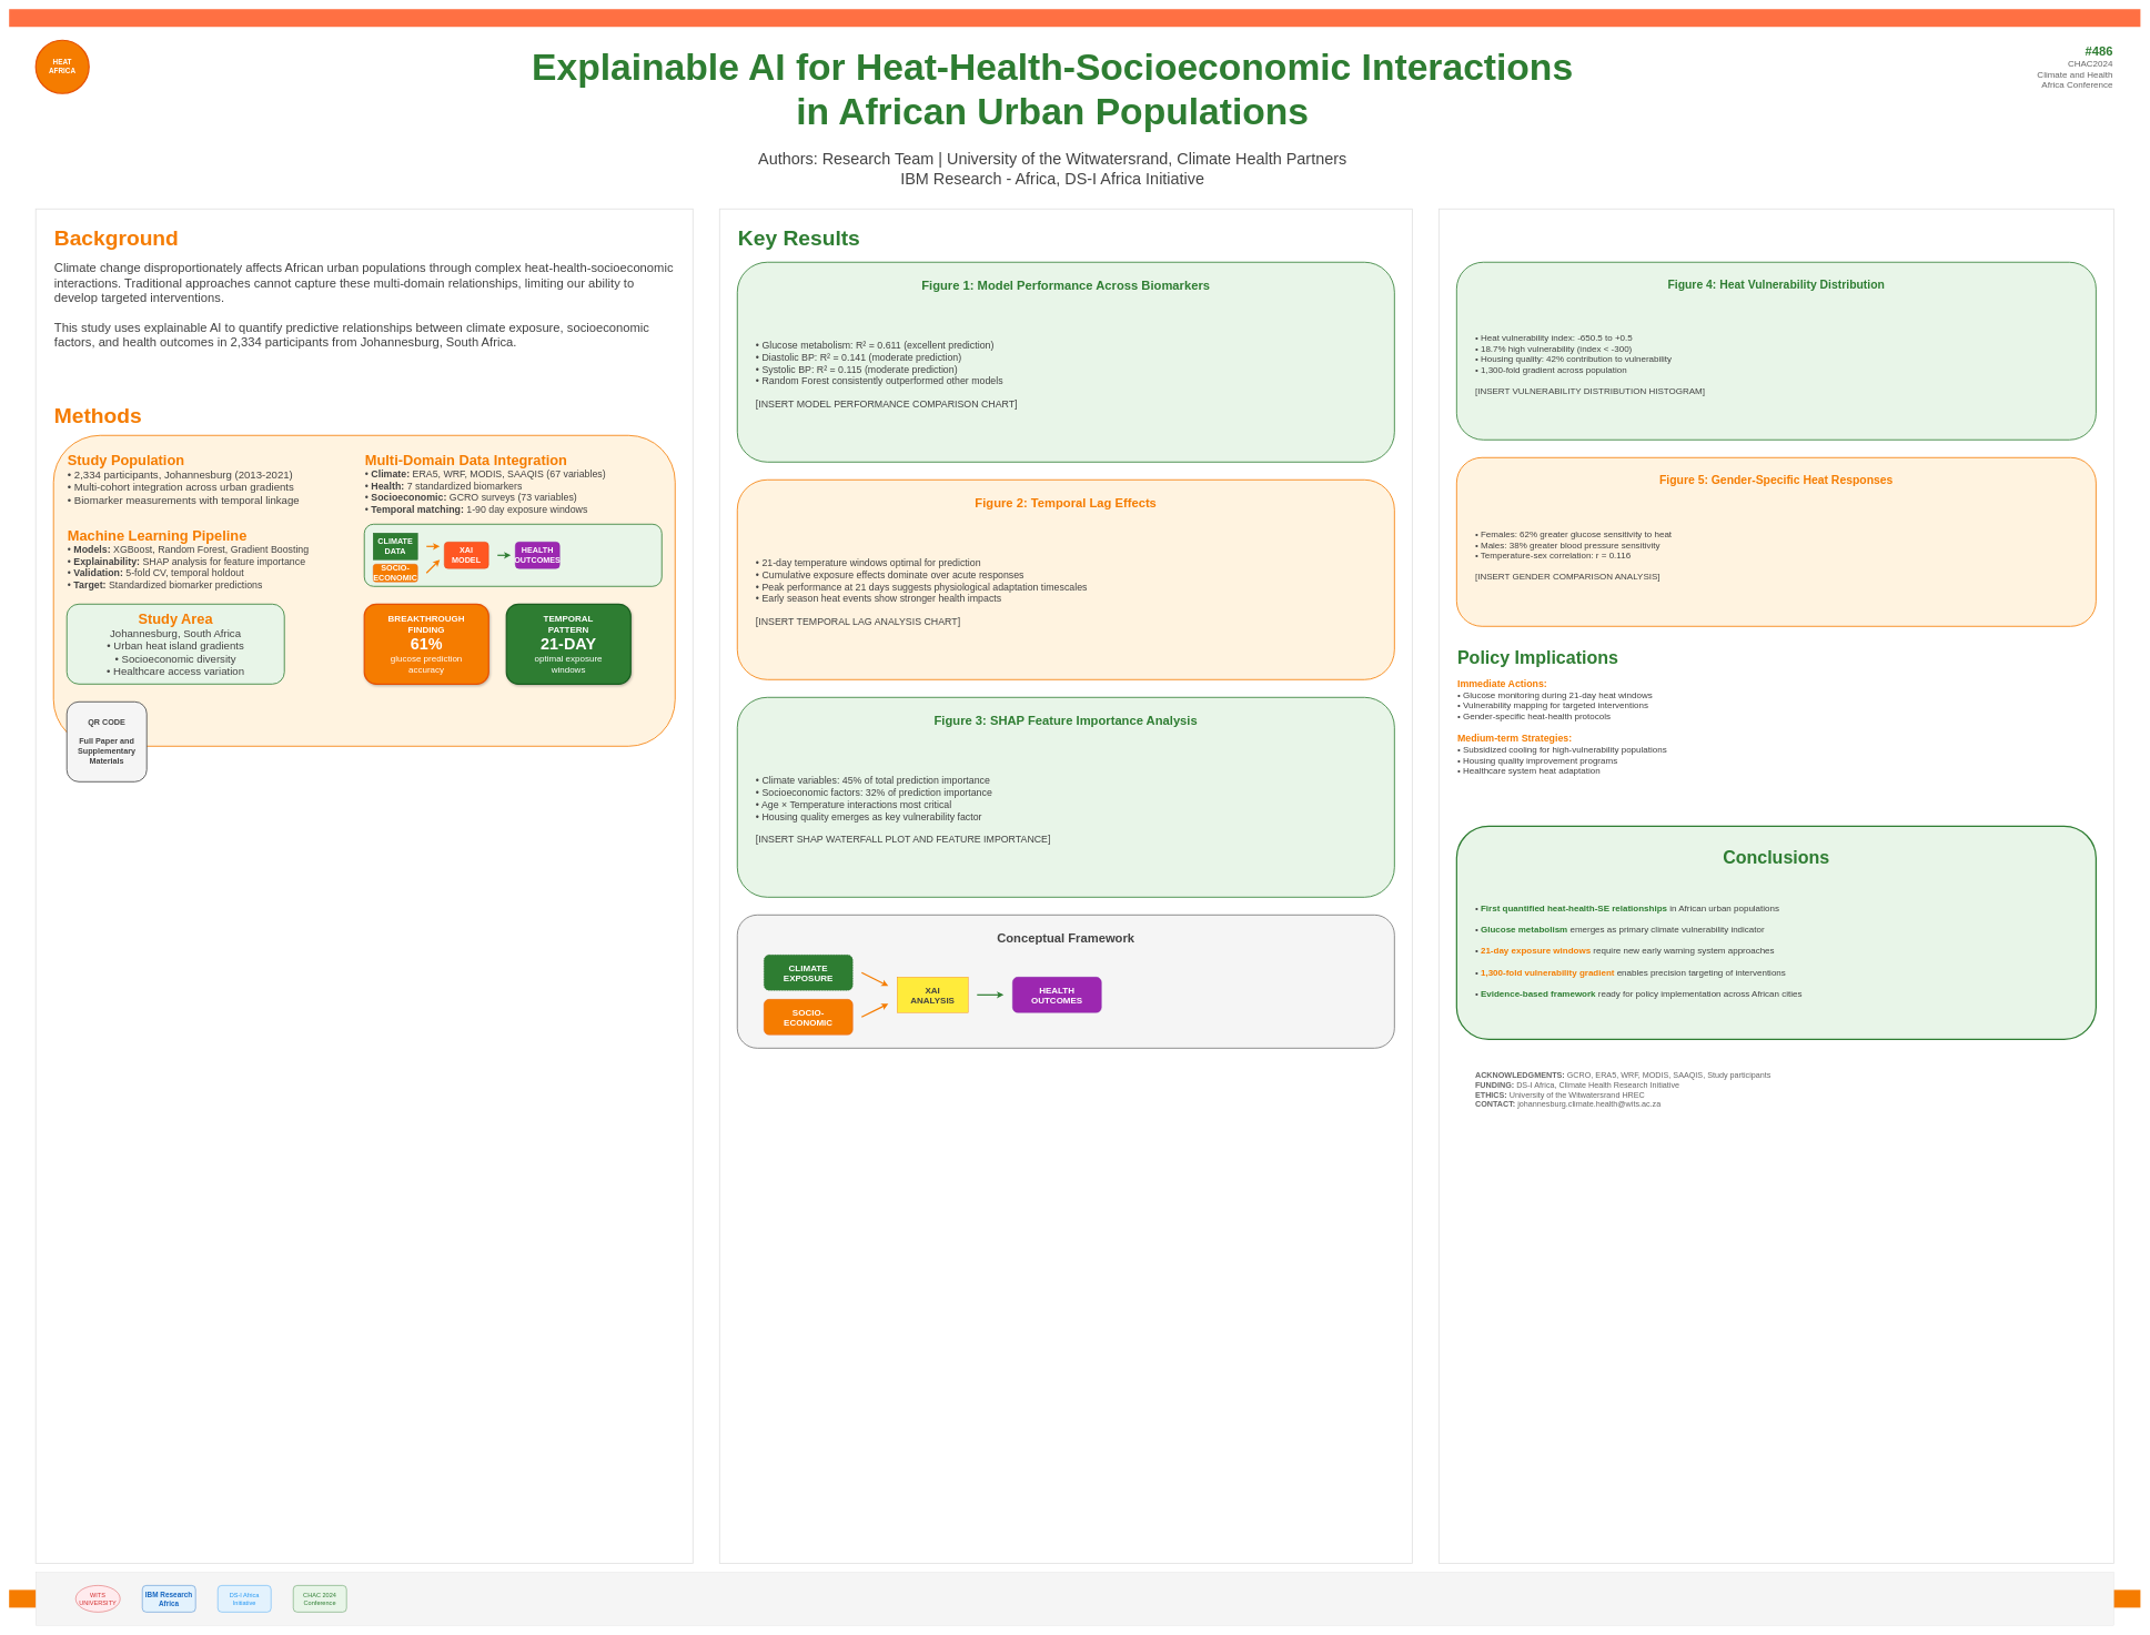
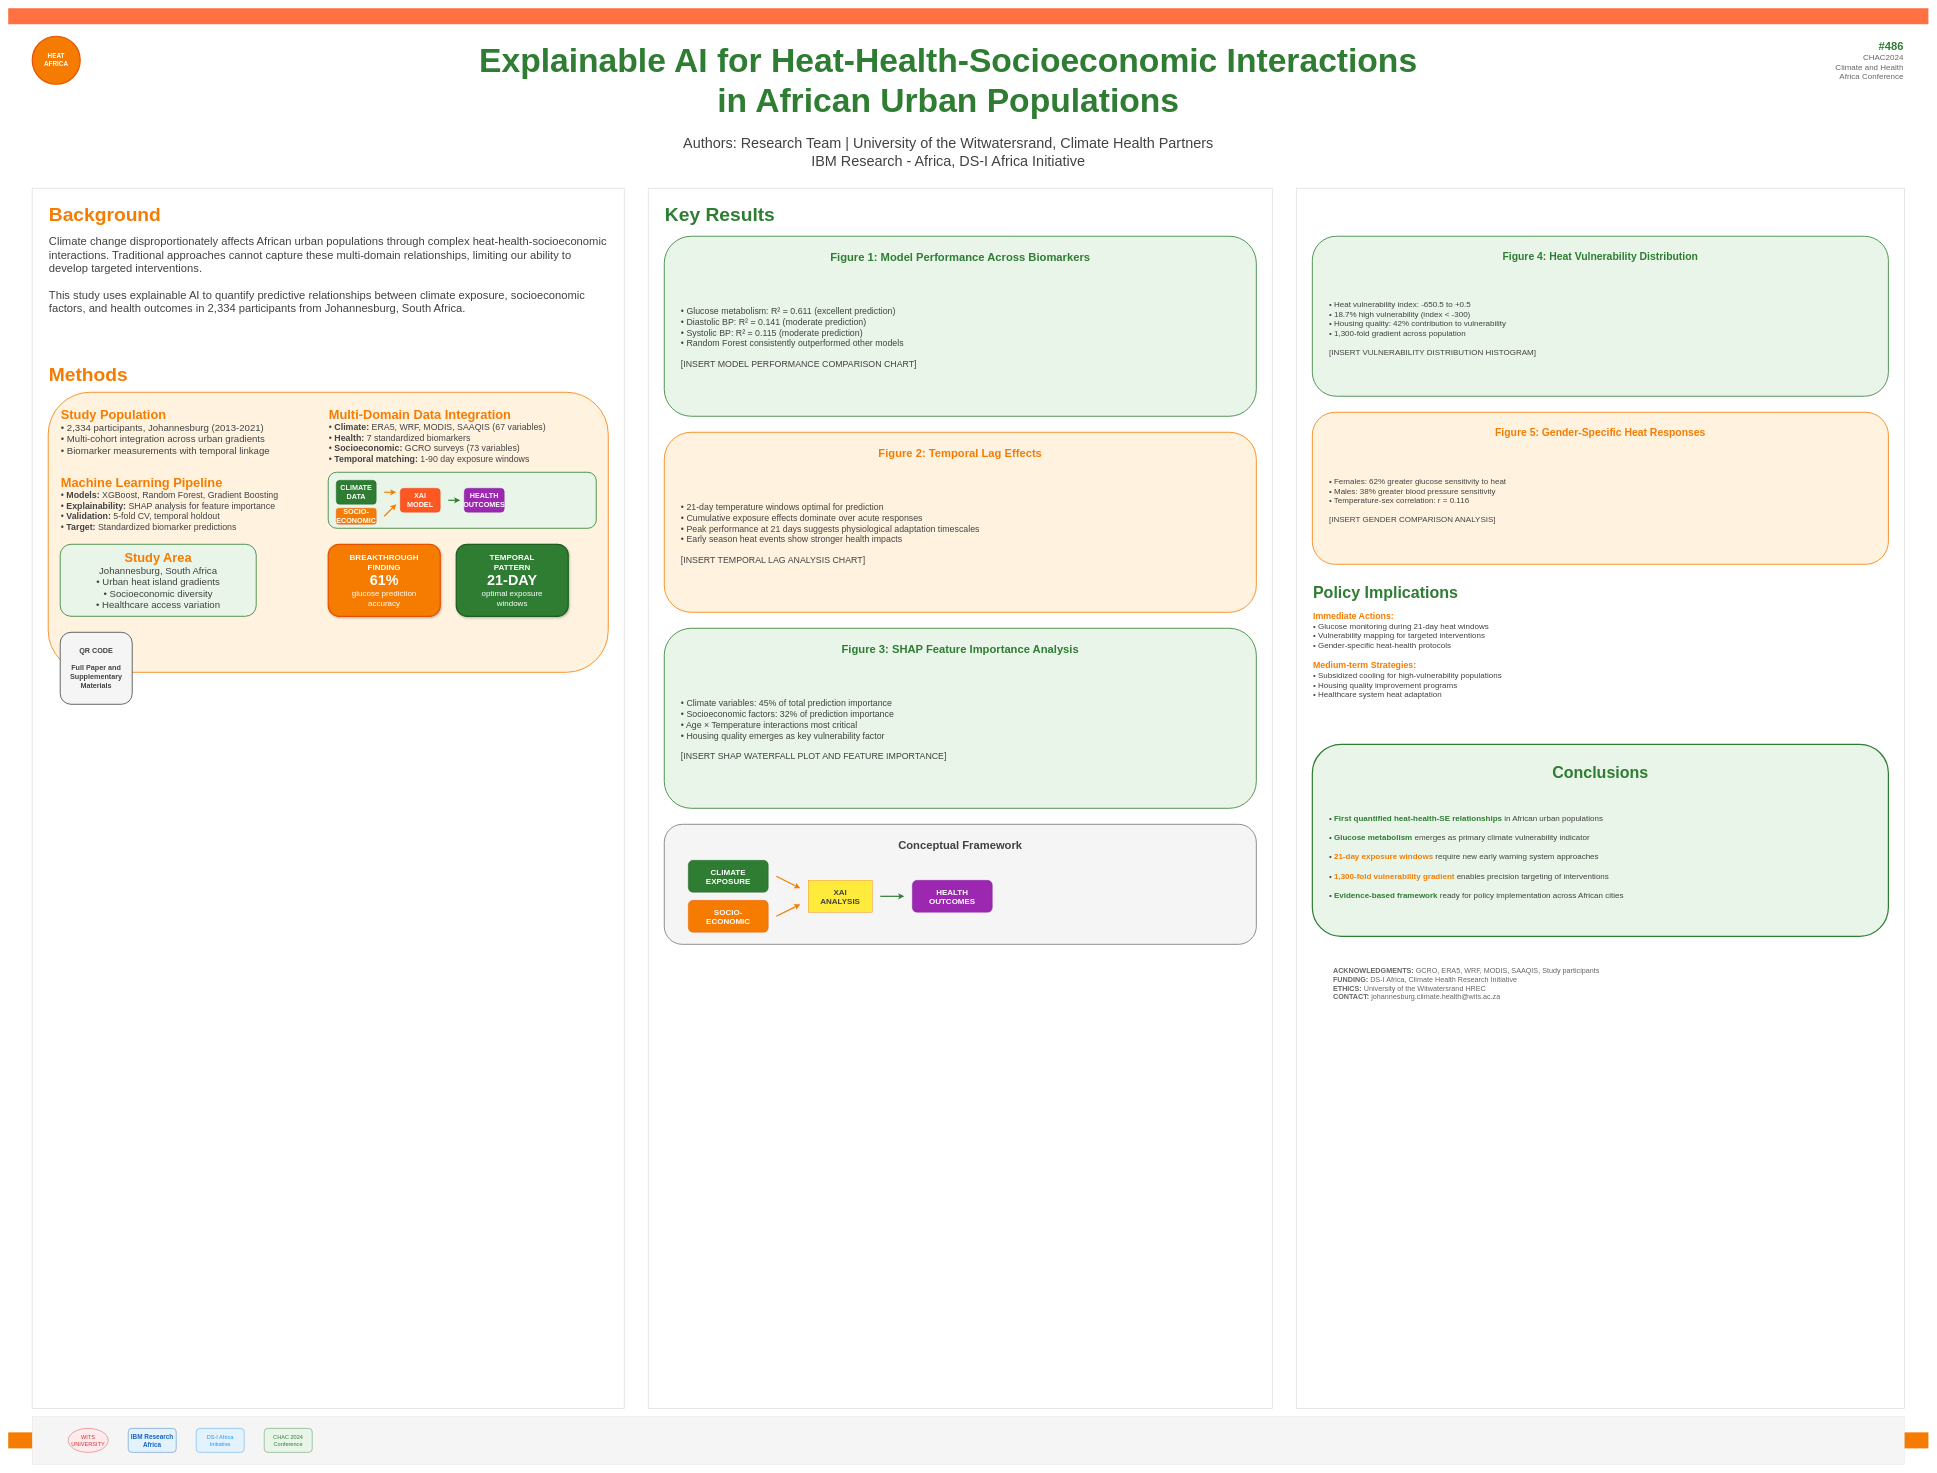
- <mxCell id="19" value="&lt;font face=&quot;Arial&quot; style=&quot;font-size: 18px; font-weight: bold; color: #FFFFFF;&quot;&gt;CLIMATE&lt;br/&gt;DATA&lt;/font&gt;" style="whiteSpace=wrap;html=1;fillColor=#2E7D32;strokeColor=#1B5E20;align=center;verticalAlign=middle;rounded=0;" vertex="1" parent="1"><mxGeometry x="840" y="1200" width="100" height="60" as="geometry" /></mxCell>
+ <mxCell id="19" value="&lt;font face=&quot;Arial&quot; style=&quot;font-size: 18px; font-weight: bold; color: #FFFFFF;&quot;&gt;CLIMATE&lt;br/&gt;DATA&lt;/font&gt;" style="rounded=1;whiteSpace=wrap;html=1;fillColor=#2E7D32;strokeColor=#1B5E20;align=center;verticalAlign=middle;" vertex="1" parent="1"><mxGeometry x="840" y="1200" width="100" height="60" as="geometry" /></mxCell>
- <mxCell id="43" value="&lt;font face=&quot;Arial&quot; style=&quot;font-size: 20px; font-weight: bold; color: #FFFFFF;&quot;&gt;CLIMATE&lt;br/&gt;EXPOSURE&lt;/font&gt;" style="rounded=1;whiteSpace=wrap;html=1;fillColor=#2E7D32;strokeColor=#1B5E20;align=center;verticalAlign=middle;dashed=1;" vertex="1" parent="1"><mxGeometry x="1720" y="2150" width="200" height="80" as="geometry" /></mxCell>
+ <mxCell id="43" value="&lt;font face=&quot;Arial&quot; style=&quot;font-size: 20px; font-weight: bold; color: #FFFFFF;&quot;&gt;CLIMATE&lt;br/&gt;EXPOSURE&lt;/font&gt;" style="rounded=1;whiteSpace=wrap;html=1;fillColor=#2E7D32;strokeColor=#1B5E20;align=center;verticalAlign=middle;" vertex="1" parent="1"><mxGeometry x="1720" y="2150" width="200" height="80" as="geometry" /></mxCell>
- <mxCell id="62" value="&lt;font face=&quot;Arial&quot; style=&quot;font-size: 18px; color: #666;&quot;&gt;&lt;b&gt;ACKNOWLEDGMENTS:&lt;/b&gt; GCRO, ERA5, WRF, MODIS, SAAQIS, Study participants&lt;br/&gt;&lt;b&gt;FUNDING:&lt;/b&gt; DS-I Africa, Climate Health Research Initiative&lt;br/&gt;&lt;b&gt;ETHICS:&lt;/b&gt; University of the Witwatersrand HREC&lt;br/&gt;&lt;b&gt;CONTACT:&lt;/b&gt; johannesburg.climate.health@wits.ac.za&lt;/font&gt;" style="text;html=1;strokeColor=none;fillColor=none;align=left;verticalAlign=bottom;whiteSpace=wrap;rounded=0;" vertex="1" parent="1"><mxGeometry x="3320" y="2380" width="1360" height="120" as="geometry" /></mxCell>
+ <mxCell id="62" value="&lt;font face=&quot;Arial&quot; style=&quot;font-size: 18px; color: #666;&quot;&gt;&lt;b&gt;ACKNOWLEDGMENTS:&lt;/b&gt; GCRO, ERA5, WRF, MODIS, SAAQIS, Study participants&lt;br/&gt;&lt;b&gt;FUNDING:&lt;/b&gt; DS-I Africa, Climate Health Research Initiative&lt;br/&gt;&lt;b&gt;ETHICS:&lt;/b&gt; University of the Witwatersrand HREC&lt;br/&gt;&lt;b&gt;CONTACT:&lt;/b&gt; johannesburg.climate.health@wits.ac.za&lt;/font&gt;" style="text;html=1;strokeColor=none;fillColor=none;align=left;verticalAlign=bottom;whiteSpace=wrap;rounded=0;" vertex="1" parent="1"><mxGeometry x="3330" y="2385" width="1360" height="120" as="geometry" /></mxCell>
